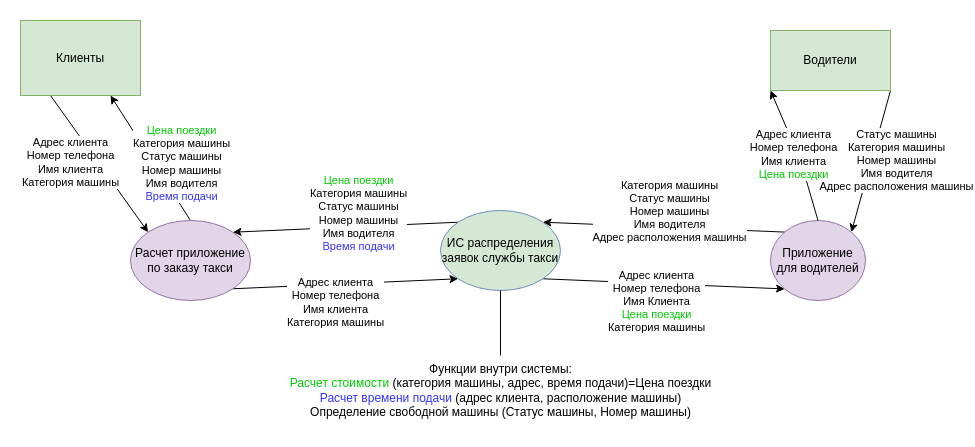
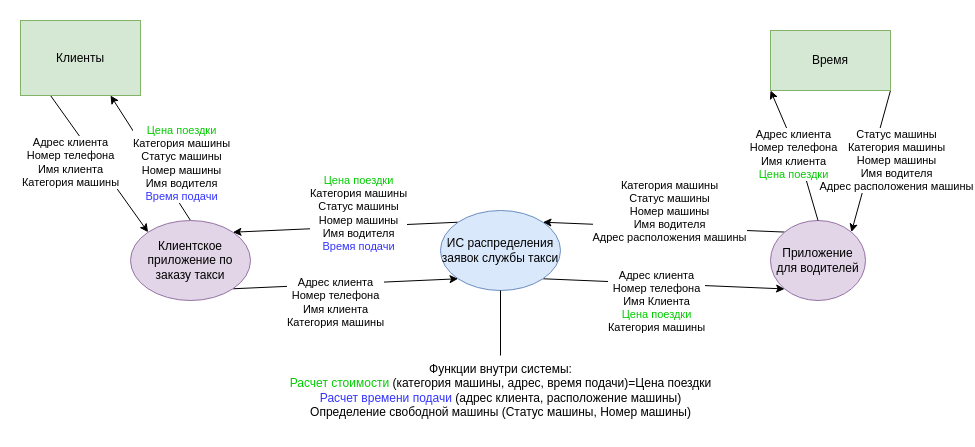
- <mxCell id="22" value="Водители" style="rounded=0;whiteSpace=wrap;html=1;fillColor=#d5e8d4;strokeColor=#82b366;" parent="1" vertex="1"><mxGeometry x="770" y="30" width="120" height="60" as="geometry" /></mxCell>
+ <mxCell id="22" value="Время" style="rounded=0;whiteSpace=wrap;html=1;fillColor=#d5e8d4;strokeColor=#82b366;" parent="1" vertex="1"><mxGeometry x="770" y="30" width="120" height="60" as="geometry" /></mxCell>
- <mxCell id="16" value="ИС распределения заявок службы такси" style="ellipse;whiteSpace=wrap;html=1;points=[[0,0,0,0,0],[0,0.5,0,0,0],[0,1,0,0,0],[0.28,0.04,0,0,0],[0.5,0,0,0,0],[0.5,1,0,0,0],[1,0,0,0,0],[1,0.5,0,0,0],[1,1,0,0,0]];fillColor=#d5e8d4;strokeColor=#6c8ebf;" parent="1" vertex="1"><mxGeometry x="440" y="210" width="120" height="80" as="geometry" /></mxCell>
+ <mxCell id="16" value="ИС распределения заявок службы такси" style="ellipse;whiteSpace=wrap;html=1;points=[[0,0,0,0,0],[0,0.5,0,0,0],[0,1,0,0,0],[0.28,0.04,0,0,0],[0.5,0,0,0,0],[0.5,1,0,0,0],[1,0,0,0,0],[1,0.5,0,0,0],[1,1,0,0,0]];fillColor=#dae8fc;strokeColor=#6c8ebf;" parent="1" vertex="1"><mxGeometry x="440" y="210" width="120" height="80" as="geometry" /></mxCell>
- <mxCell id="13" value="Расчет приложение по заказу такси" style="ellipse;whiteSpace=wrap;html=1;fillColor=#e1d5e7;strokeColor=#9673a6;" parent="1" vertex="1"><mxGeometry x="130" y="220" width="120" height="80" as="geometry" /></mxCell>
+ <mxCell id="13" value="Клиентское приложение по заказу такси" style="ellipse;whiteSpace=wrap;html=1;fillColor=#e1d5e7;strokeColor=#9673a6;" parent="1" vertex="1"><mxGeometry x="130" y="220" width="120" height="80" as="geometry" /></mxCell>
